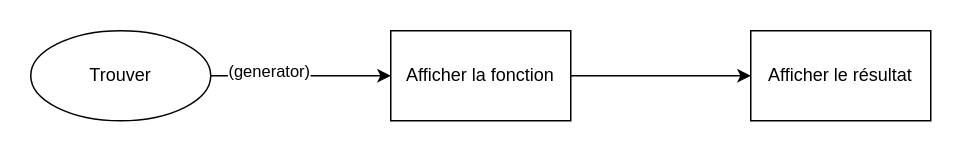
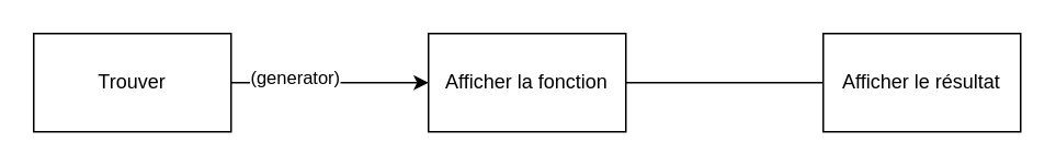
- <mxCell id="4" value="Trouver" style="ellipse;whiteSpace=wrap;html=1;" vertex="1" parent="1"><mxGeometry x="20" y="20" width="120" height="60" as="geometry" /></mxCell>
+ <mxCell id="4" value="Trouver" style="rounded=0;whiteSpace=wrap;html=1;" vertex="1" parent="1"><mxGeometry x="20" y="20" width="120" height="60" as="geometry" /></mxCell>
- <mxCell id="5" value="" style="edgeStyle=orthogonalEdgeStyle;rounded=0;orthogonalLoop=1;jettySize=auto;html=1;" edge="1" parent="1" source="6" target="7"><mxGeometry relative="1" as="geometry" /></mxCell>
+ <mxCell id="5" value="" style="edgeStyle=orthogonalEdgeStyle;rounded=0;orthogonalLoop=1;jettySize=auto;html=1;endArrow=none;" edge="1" parent="1" source="6" target="7"><mxGeometry relative="1" as="geometry" /></mxCell>
